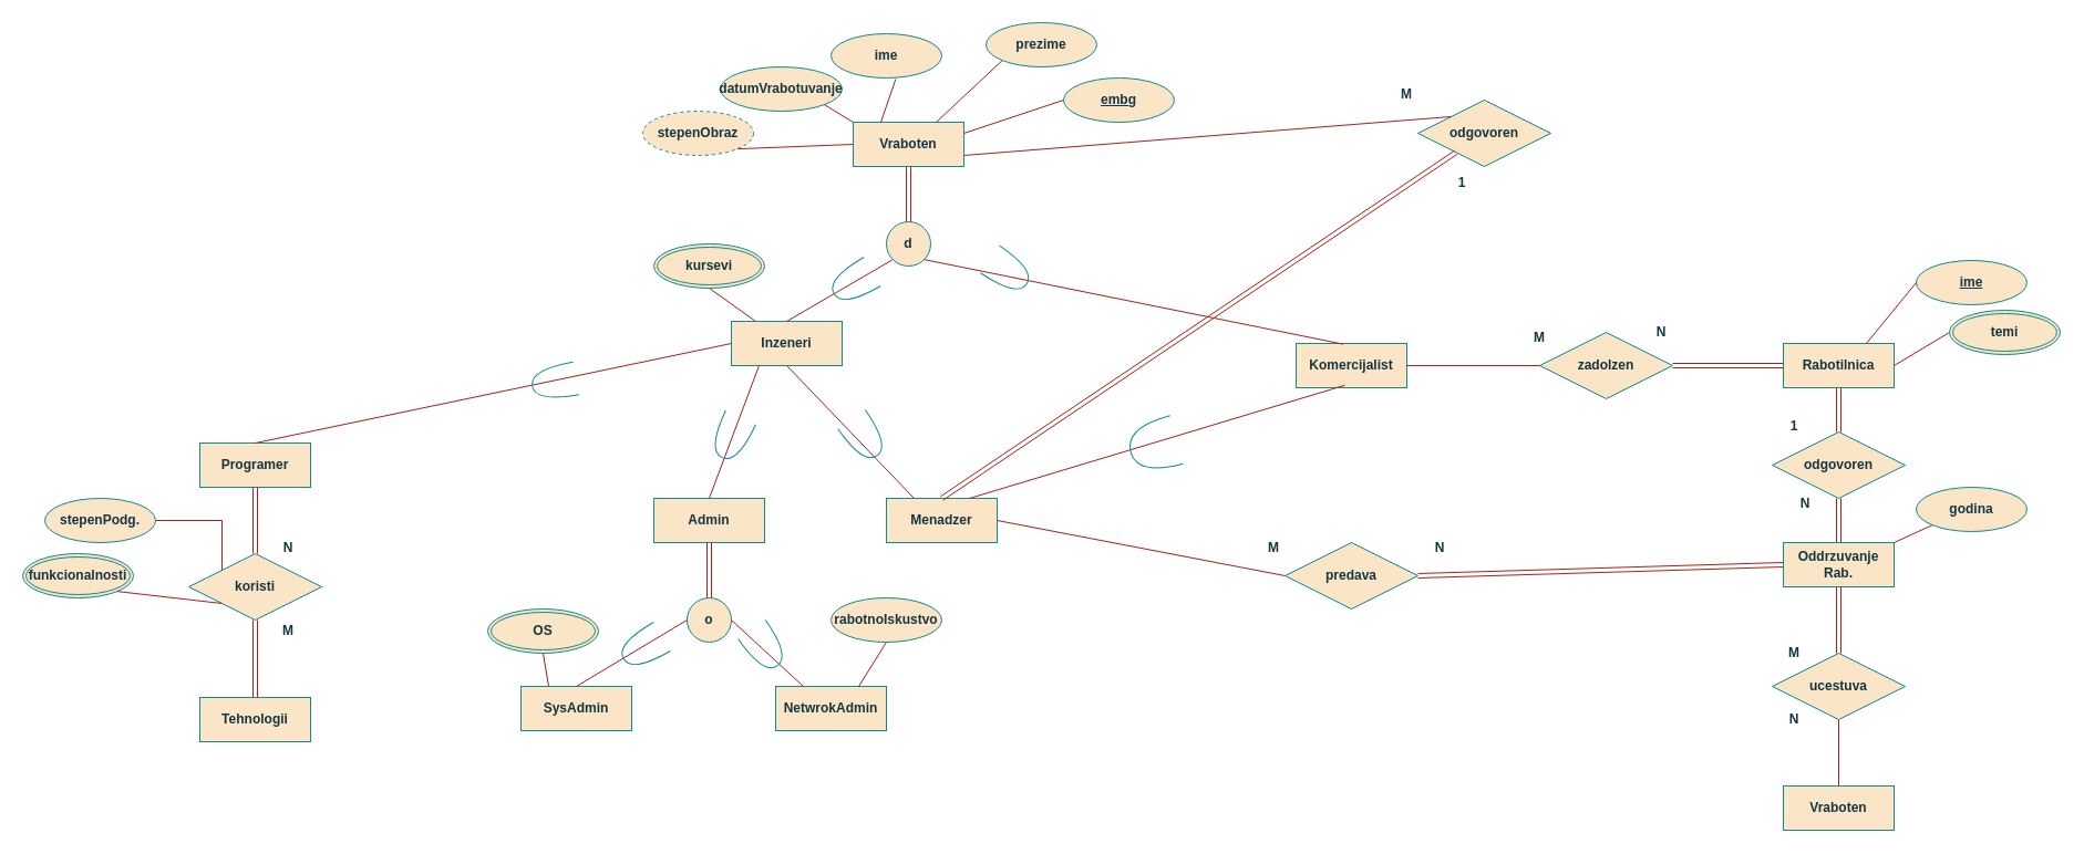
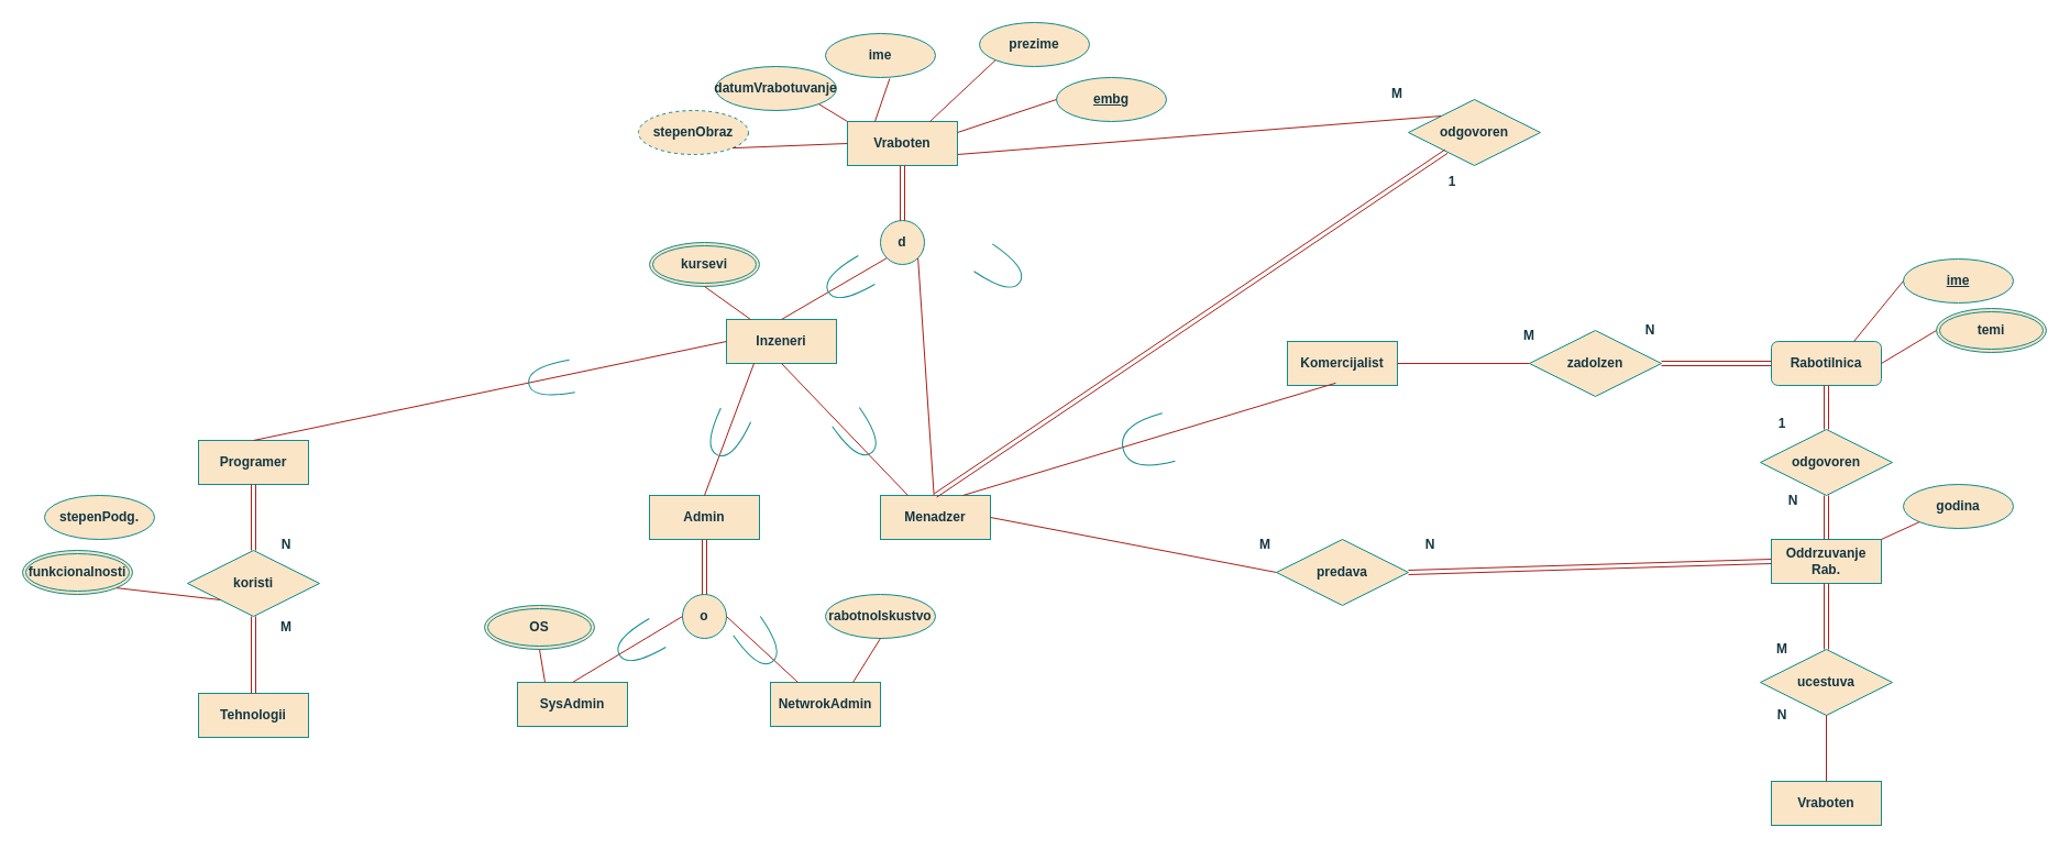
- <mxCell id="18" value="" style="endArrow=none;html=1;rounded=0;strokeColor=#A8201A;fontColor=default;fillColor=#FAE5C7;entryX=0.424;entryY=0.015;entryDx=0;entryDy=0;exitX=1;exitY=1;exitDx=0;exitDy=0;entryPerimeter=0;fontStyle=1;labelBackgroundColor=none;" edge="1" parent="1" source="15" target="14"><mxGeometry width="50" height="50" relative="1" as="geometry"><mxPoint x="816" y="244" as="sourcePoint" /><mxPoint x="720" y="290" as="targetPoint" /></mxGeometry></mxCell>
+ <mxCell id="18" value="" style="endArrow=none;html=1;rounded=0;strokeColor=#A8201A;fontColor=default;fillColor=#FAE5C7;exitX=1;exitY=1;exitDx=0;exitDy=0;fontStyle=1;labelBackgroundColor=none;" edge="1" parent="1" source="15" target="23"><mxGeometry width="50" height="50" relative="1" as="geometry"><mxPoint x="816" y="244" as="sourcePoint" /><mxPoint x="720" y="290" as="targetPoint" /></mxGeometry></mxCell>
- <mxCell id="61" value="Rabotilnica" style="whiteSpace=wrap;html=1;align=center;strokeColor=#0F8B8D;fontColor=#143642;fillColor=#FAE5C7;fontStyle=1;labelBackgroundColor=none;" vertex="1" parent="1"><mxGeometry x="1610" y="310" width="100" height="40" as="geometry" /></mxCell>
+ <mxCell id="61" value="Rabotilnica" style="whiteSpace=wrap;html=1;align=center;strokeColor=#0F8B8D;fontColor=#143642;fillColor=#FAE5C7;fontStyle=1;labelBackgroundColor=none;rounded=1;" vertex="1" parent="1"><mxGeometry x="1610" y="310" width="100" height="40" as="geometry" /></mxCell>
- <mxCell id="57" style="edgeStyle=orthogonalEdgeStyle;rounded=0;orthogonalLoop=1;jettySize=auto;html=1;exitX=1;exitY=0.5;exitDx=0;exitDy=0;entryX=0;entryY=0;entryDx=0;entryDy=0;strokeColor=#A8201A;fontColor=#143642;fillColor=#FAE5C7;startArrow=none;startFill=0;endArrow=none;endFill=0;fontStyle=1" edge="1" parent="1" source="58" target="52"><mxGeometry relative="1" as="geometry" /></mxCell>
